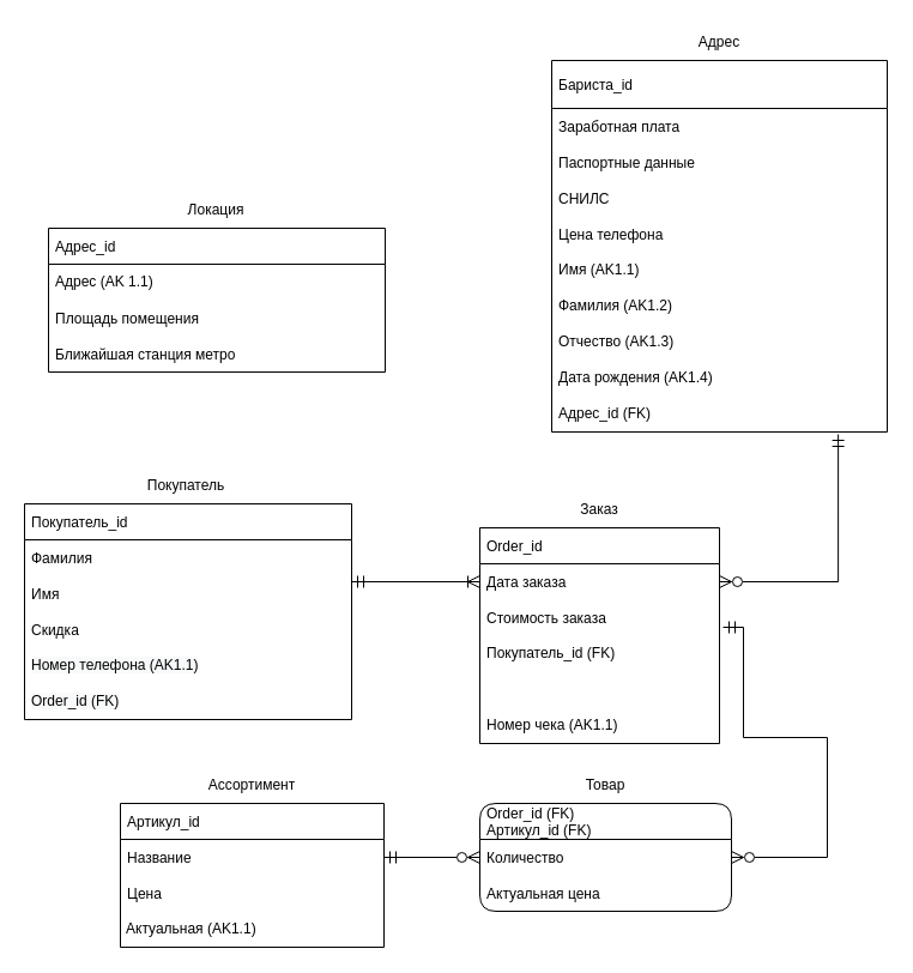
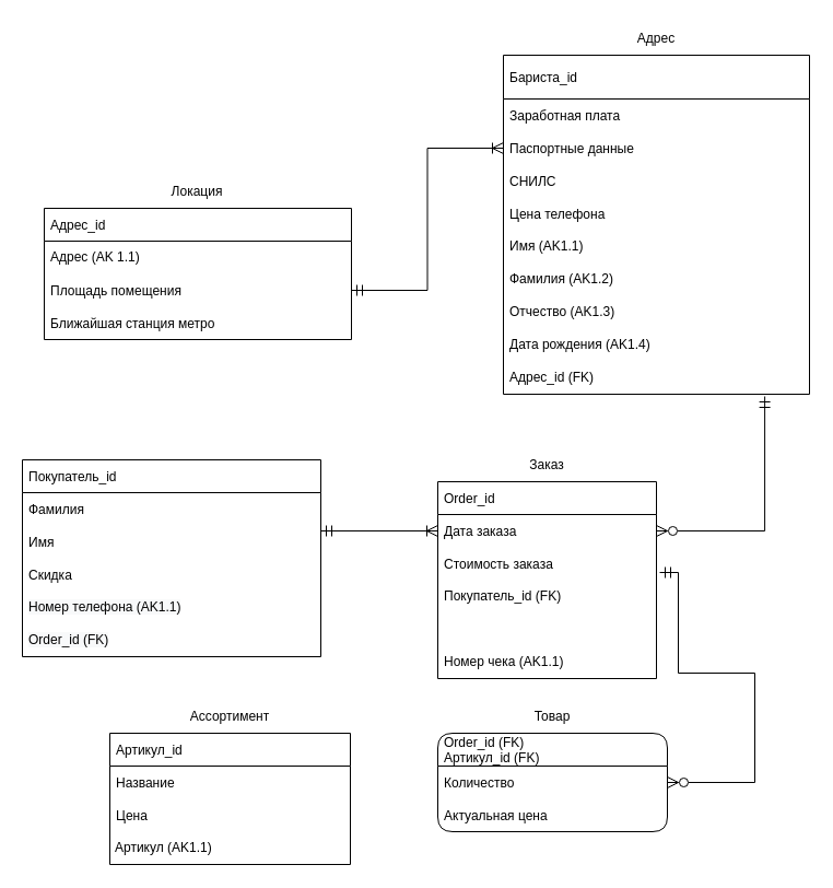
+ <mxCell id="18" style="edgeStyle=orthogonalEdgeStyle;rounded=0;orthogonalLoop=1;jettySize=auto;html=1;exitX=1;exitY=0.5;exitDx=0;exitDy=0;entryX=0;entryY=0.5;entryDx=0;entryDy=0;startArrow=ERmandOne;startFill=0;endArrow=ERoneToMany;endFill=0;endSize=8;startSize=8;" parent="1" source="4" target="9" edge="1"><mxGeometry relative="1" as="geometry" /></mxCell>
- <mxCell id="25" value="Покупатель" style="text;html=1;strokeColor=none;fillColor=none;align=center;verticalAlign=middle;whiteSpace=wrap;rounded=0;shadow=0;glass=0;comic=0;sketch=0;" parent="1" vertex="1"><mxGeometry x="20" y="390" width="270" height="30" as="geometry" /></mxCell>
- <mxCell id="42" style="edgeStyle=orthogonalEdgeStyle;rounded=0;orthogonalLoop=1;jettySize=auto;html=1;entryX=0;entryY=0.5;entryDx=0;entryDy=0;endArrow=ERzeroToMany;endFill=0;startArrow=ERmandOne;startFill=0;endSize=8;startSize=8;" parent="1" source="38" target="33" edge="1"><mxGeometry relative="1" as="geometry" /></mxCell>
- <mxCell id="40" value="Актуальная (AK1.1)" style="text;html=1;strokeColor=none;fillColor=none;align=left;verticalAlign=middle;whiteSpace=wrap;rounded=0;spacingLeft=3;" parent="37" vertex="1"><mxGeometry y="90" width="220" height="30" as="geometry" /></mxCell>
+ <mxCell id="40" value="Артикул (AK1.1)" style="text;html=1;strokeColor=none;fillColor=none;align=left;verticalAlign=middle;whiteSpace=wrap;rounded=0;spacingLeft=3;" parent="37" vertex="1"><mxGeometry y="90" width="220" height="30" as="geometry" /></mxCell>
